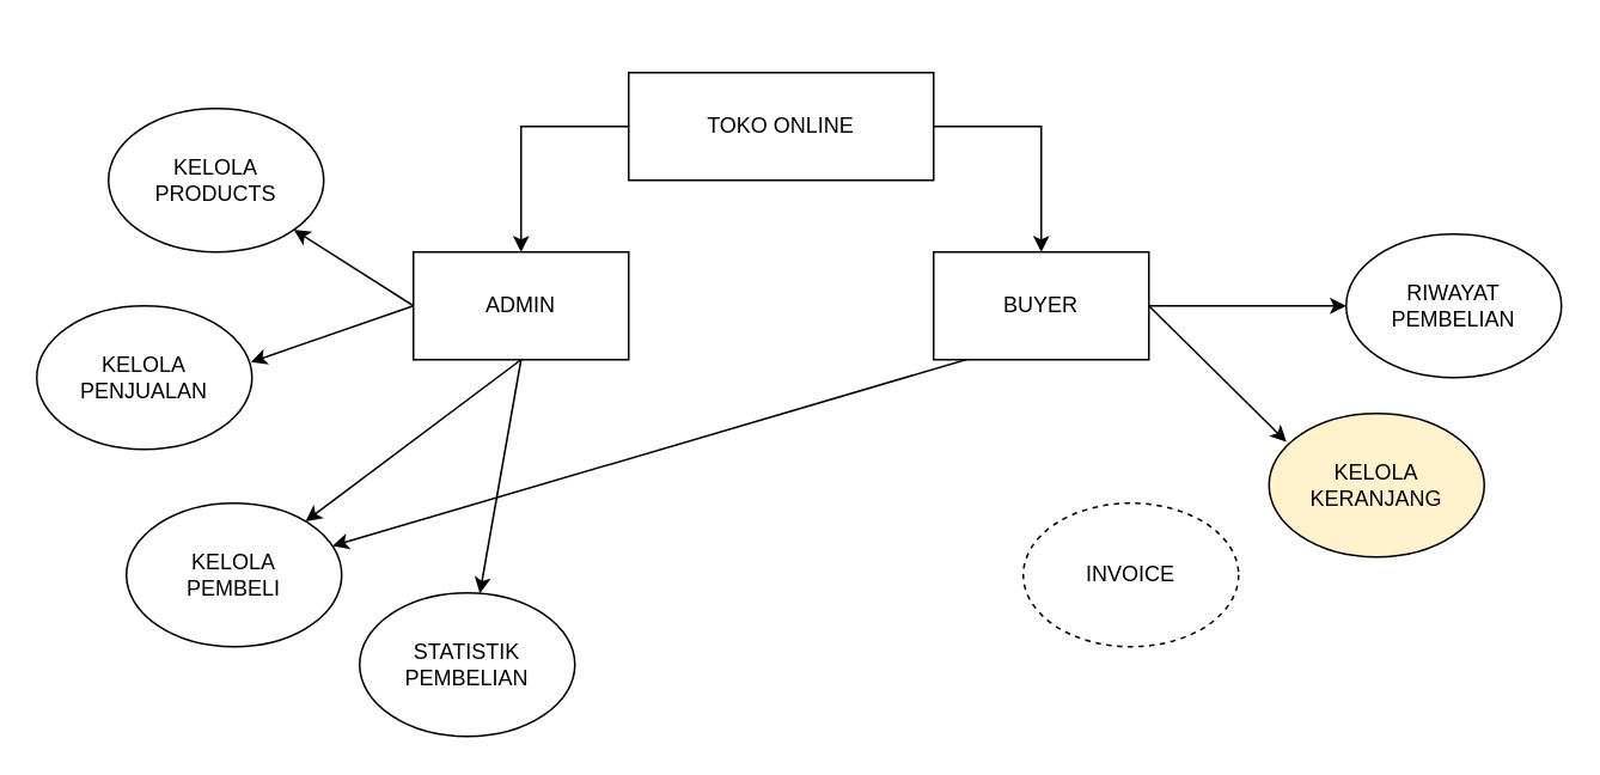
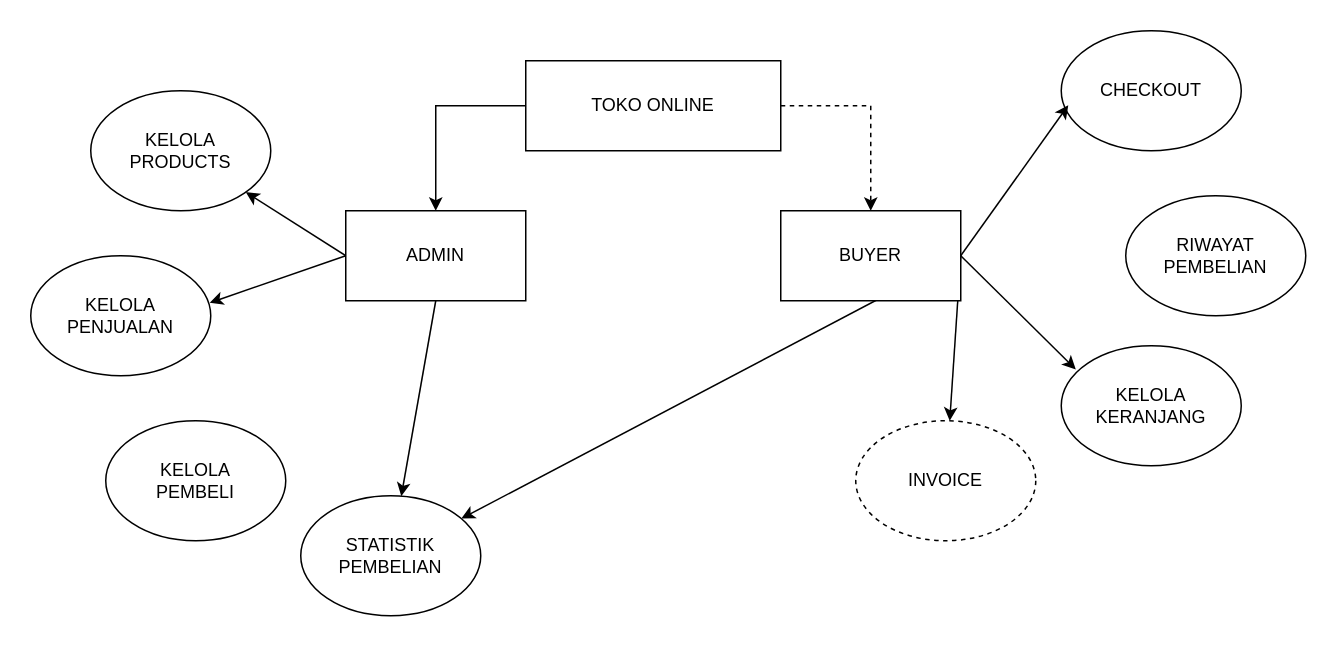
+ <mxCell id="19" value="CHECKOUT" style="ellipse;whiteSpace=wrap;html=1;" vertex="1" parent="1"><mxGeometry x="707" y="20" width="120" height="80" as="geometry" /></mxCell>
- <mxCell id="2" style="edgeStyle=orthogonalEdgeStyle;rounded=0;orthogonalLoop=1;jettySize=auto;html=1;exitX=1;exitY=0.5;exitDx=0;exitDy=0;entryX=0.5;entryY=0;entryDx=0;entryDy=0;" edge="1" parent="1" source="4" target="11"><mxGeometry relative="1" as="geometry" /></mxCell>
+ <mxCell id="2" style="edgeStyle=orthogonalEdgeStyle;rounded=0;orthogonalLoop=1;jettySize=auto;html=1;exitX=1;exitY=0.5;exitDx=0;exitDy=0;entryX=0.5;entryY=0;entryDx=0;entryDy=0;dashed=1;" edge="1" parent="1" source="4" target="11"><mxGeometry relative="1" as="geometry" /></mxCell>
+ <mxCell id="21" style="rounded=0;orthogonalLoop=1;jettySize=auto;html=1;exitX=1;exitY=0.5;exitDx=0;exitDy=0;entryX=0.039;entryY=0.621;entryDx=0;entryDy=0;entryPerimeter=0;" edge="1" parent="1" source="11" target="19"><mxGeometry relative="1" as="geometry" /></mxCell>
- <mxCell id="9" style="rounded=0;orthogonalLoop=1;jettySize=auto;html=1;exitX=1;exitY=0.5;exitDx=0;exitDy=0;" edge="1" parent="1" source="11" target="18"><mxGeometry relative="1" as="geometry" /></mxCell>
+ <mxCell id="9" style="rounded=0;orthogonalLoop=1;jettySize=auto;html=1;exitX=1;exitY=0.5;exitDx=0;exitDy=0;" edge="1" parent="1" source="11" target="15"><mxGeometry relative="1" as="geometry" /></mxCell>
- <mxCell id="6" style="rounded=0;orthogonalLoop=1;jettySize=auto;html=1;exitX=0.5;exitY=1;exitDx=0;exitDy=0;" edge="1" parent="1" source="8" target="14"><mxGeometry relative="1" as="geometry" /></mxCell>
- <mxCell id="10" style="rounded=0;orthogonalLoop=1;jettySize=auto;html=1;exitX=1;exitY=0.5;exitDx=0;exitDy=0;" edge="1" parent="1" source="11" target="14"><mxGeometry relative="1" as="geometry" /></mxCell>
+ <mxCell id="10" style="rounded=0;orthogonalLoop=1;jettySize=auto;html=1;exitX=1;exitY=0.5;exitDx=0;exitDy=0;" edge="1" parent="1" source="11" target="20"><mxGeometry relative="1" as="geometry" /></mxCell>
- <mxCell id="17" value="KELOLA KERANJANG" style="ellipse;whiteSpace=wrap;html=1;fillColor=#fff2cc;" vertex="1" parent="1"><mxGeometry x="707" y="230" width="120" height="80" as="geometry" /></mxCell>
+ <mxCell id="17" value="KELOLA KERANJANG" style="ellipse;whiteSpace=wrap;html=1;" vertex="1" parent="1"><mxGeometry x="707" y="230" width="120" height="80" as="geometry" /></mxCell>
